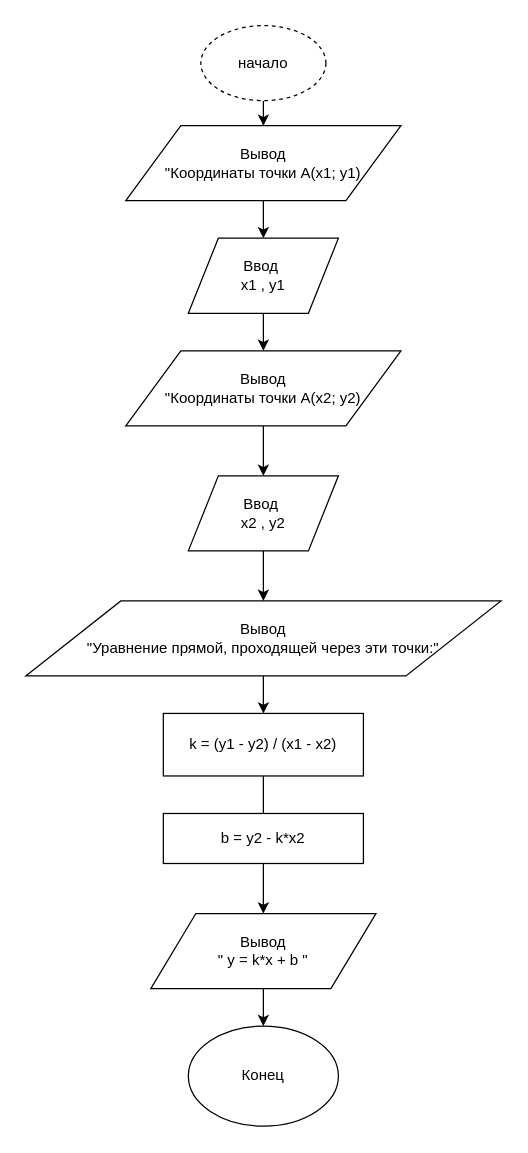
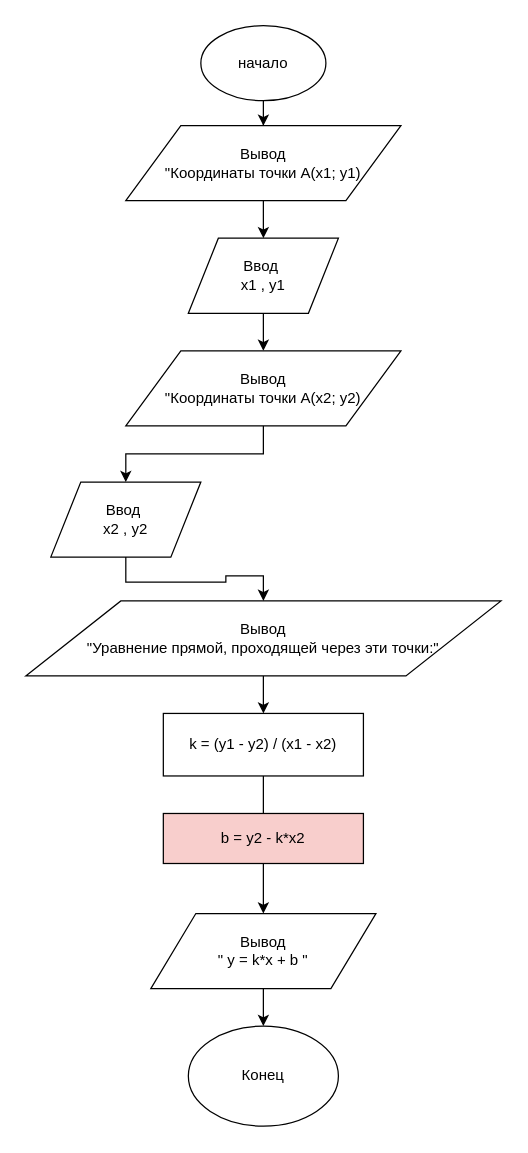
- <mxCell id="3" value="начало" style="ellipse;whiteSpace=wrap;html=1;dashed=1;" vertex="1" parent="1"><mxGeometry x="160" y="20" width="100" height="60" as="geometry" /></mxCell>
+ <mxCell id="3" value="начало" style="ellipse;whiteSpace=wrap;html=1;" vertex="1" parent="1"><mxGeometry x="160" y="20" width="100" height="60" as="geometry" /></mxCell>
- <mxCell id="12" value="Ввод&amp;nbsp;&lt;br&gt;x2 , y2" style="shape=parallelogram;perimeter=parallelogramPerimeter;whiteSpace=wrap;html=1;" vertex="1" parent="1"><mxGeometry x="150" y="380" width="120" height="60" as="geometry" /></mxCell>
+ <mxCell id="12" value="Ввод&amp;nbsp;&lt;br&gt;x2 , y2" style="shape=parallelogram;perimeter=parallelogramPerimeter;whiteSpace=wrap;html=1;" vertex="1" parent="1"><mxGeometry x="40" y="385" width="120" height="60" as="geometry" /></mxCell>
- <mxCell id="18" value="b = y2 - k*x2" style="rounded=0;whiteSpace=wrap;html=1;" vertex="1" parent="1"><mxGeometry x="130" y="650" width="160" height="40" as="geometry" /></mxCell>
+ <mxCell id="18" value="b = y2 - k*x2" style="rounded=0;whiteSpace=wrap;html=1;fillColor=#f8cecc;" vertex="1" parent="1"><mxGeometry x="130" y="650" width="160" height="40" as="geometry" /></mxCell>
